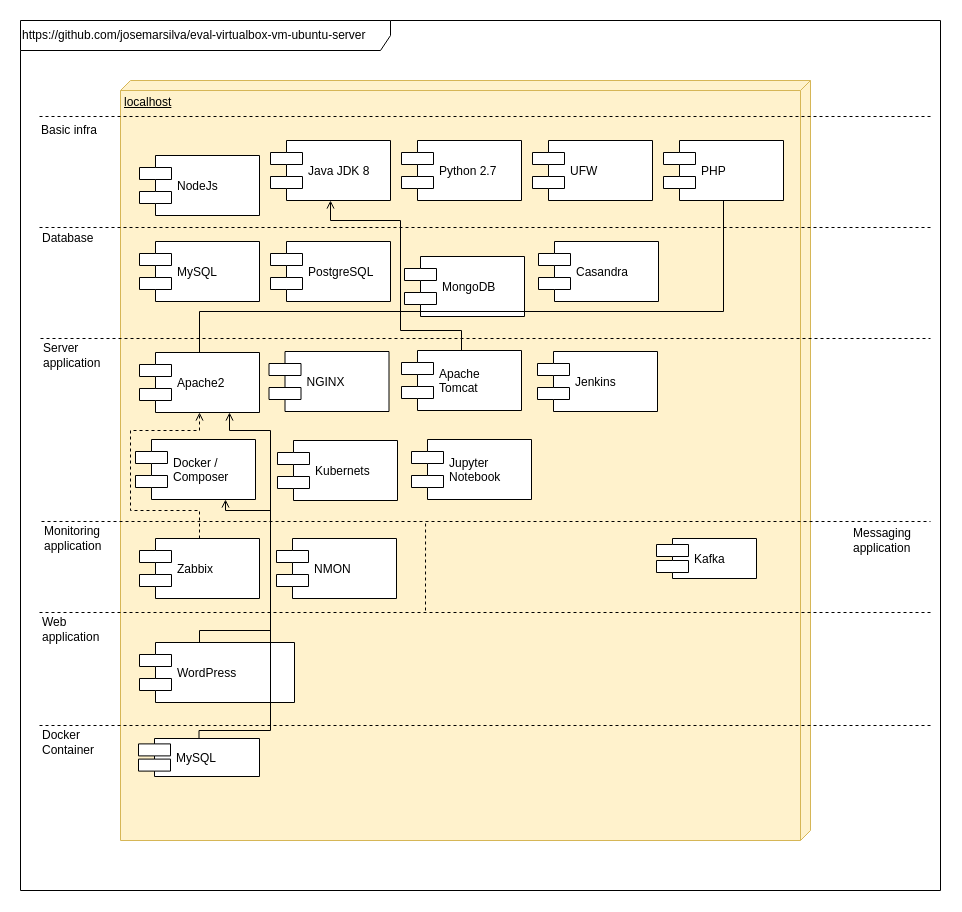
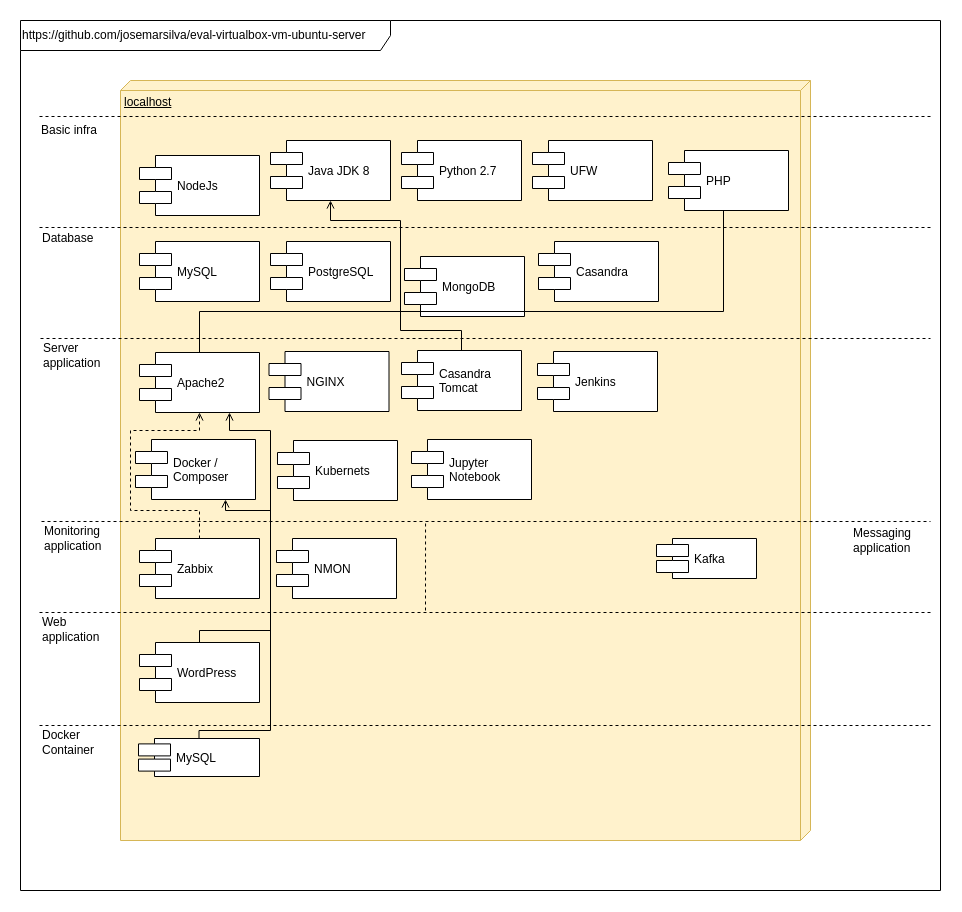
- <mxCell id="20" value="PHP" style="shape=component;align=left;spacingLeft=36;" parent="1" vertex="1"><mxGeometry x="663" y="140" width="120" height="60" as="geometry" /></mxCell>
+ <mxCell id="20" value="PHP" style="shape=component;align=left;spacingLeft=36;" parent="1" vertex="1"><mxGeometry x="668" y="150" width="120" height="60" as="geometry" /></mxCell>
- <mxCell id="22" value="Apache &#10;Tomcat" style="shape=component;align=left;spacingLeft=36;" parent="1" vertex="1"><mxGeometry x="401" y="350" width="120" height="60" as="geometry" /></mxCell>
+ <mxCell id="22" value="Casandra &#10;Tomcat" style="shape=component;align=left;spacingLeft=36;" parent="1" vertex="1"><mxGeometry x="401" y="350" width="120" height="60" as="geometry" /></mxCell>
- <mxCell id="39" value="WordPress" style="shape=component;align=left;spacingLeft=36;" vertex="1" parent="1"><mxGeometry x="139" y="642" width="155" height="60" as="geometry" /></mxCell>
+ <mxCell id="39" value="WordPress" style="shape=component;align=left;spacingLeft=36;" vertex="1" parent="1"><mxGeometry x="139" y="642" width="120" height="60" as="geometry" /></mxCell>
